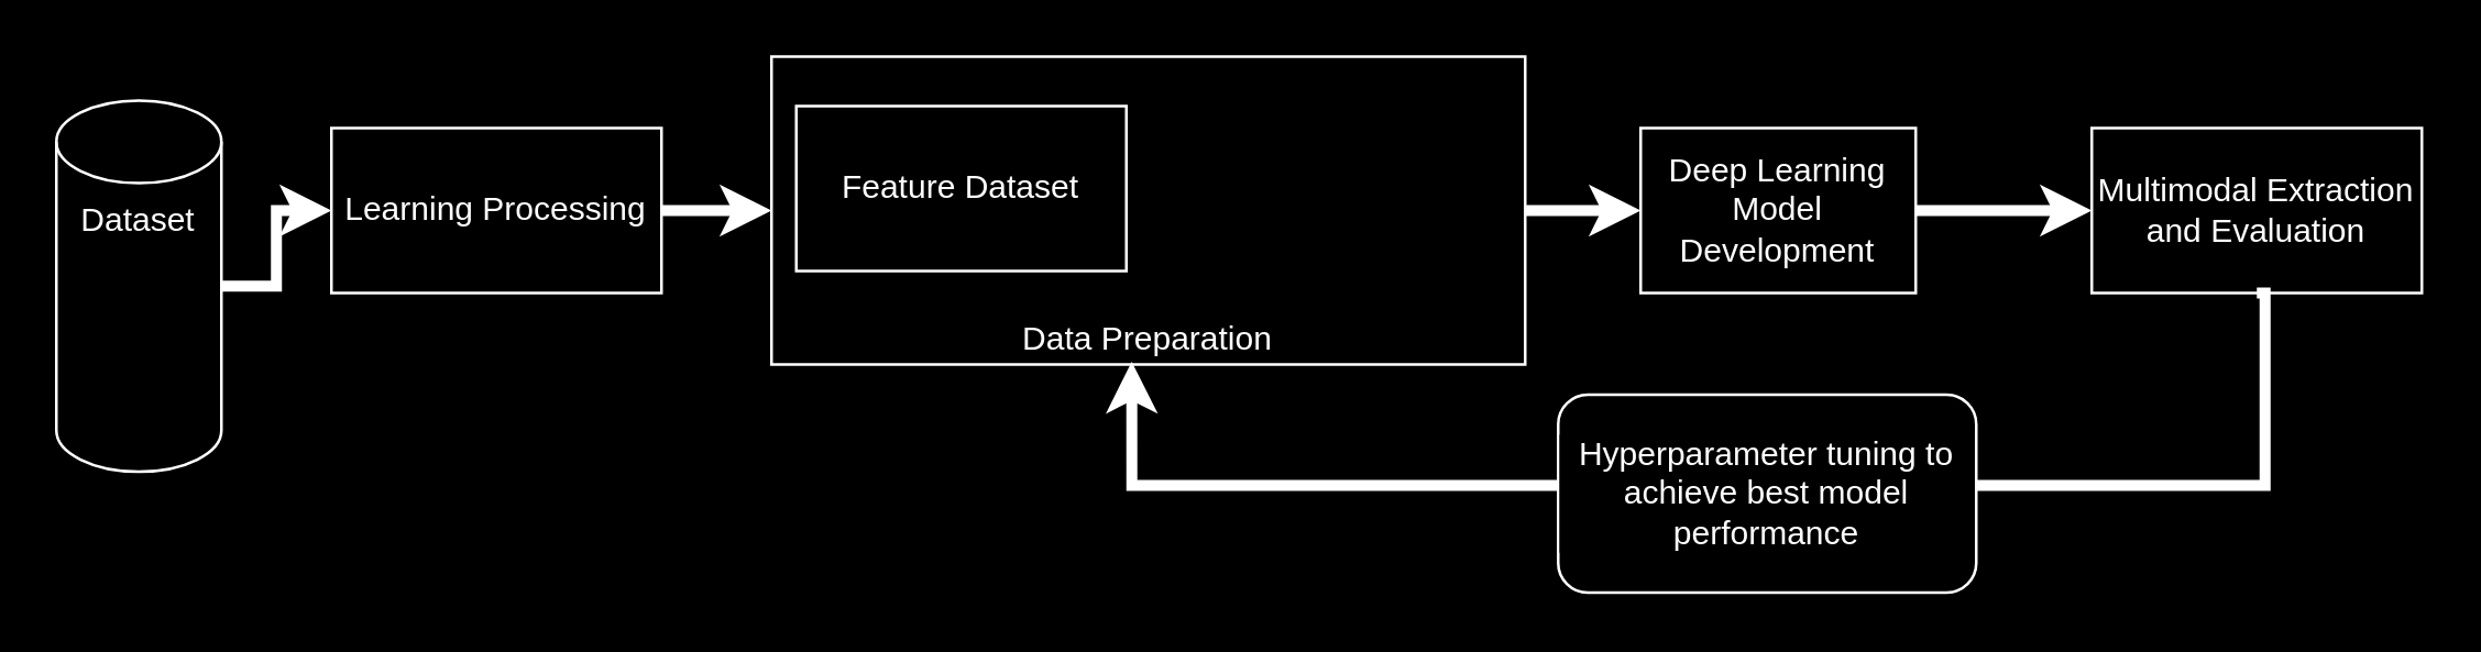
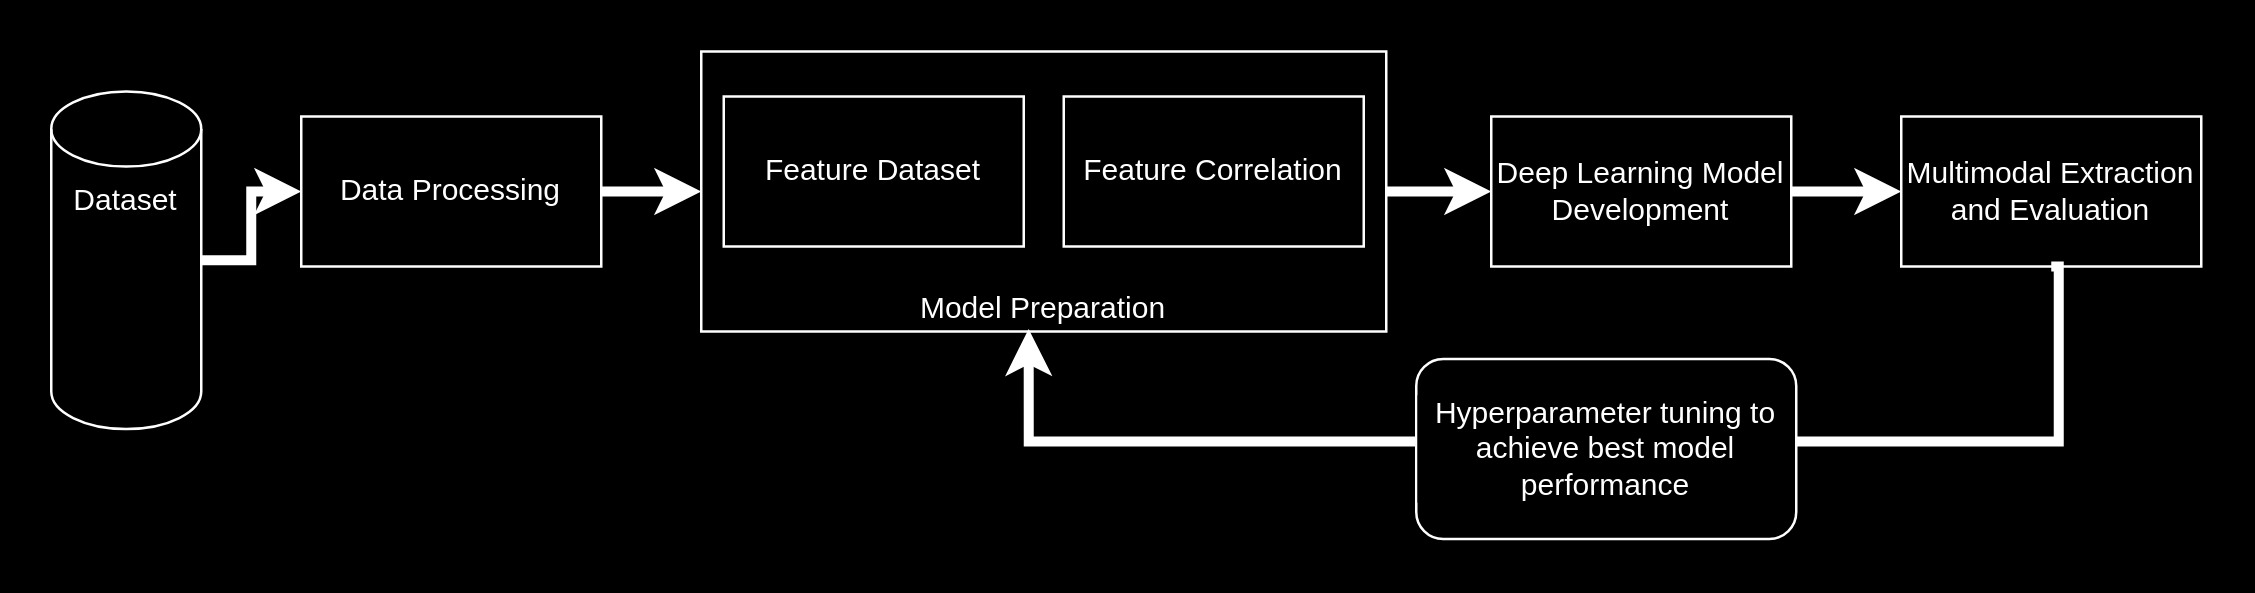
+ <mxCell id="6" value="&lt;font color=&quot;#ffffff&quot;&gt;Feature Correlation&lt;/font&gt;" style="rounded=0;whiteSpace=wrap;html=1;fillColor=none;strokeColor=#FFFFFF;" parent="1" vertex="1"><mxGeometry x="425" y="38" width="120" height="60" as="geometry" /></mxCell>
- <mxCell id="3" value="&lt;font color=&quot;#ffffff&quot;&gt;Learning Processing&lt;/font&gt;" style="rounded=0;whiteSpace=wrap;html=1;fillColor=none;strokeColor=#FFFFFF;" parent="1" vertex="1"><mxGeometry x="120" y="46" width="120" height="60" as="geometry" /></mxCell>
+ <mxCell id="3" value="&lt;font color=&quot;#ffffff&quot;&gt;Data Processing&lt;/font&gt;" style="rounded=0;whiteSpace=wrap;html=1;fillColor=none;strokeColor=#FFFFFF;" parent="1" vertex="1"><mxGeometry x="120" y="46" width="120" height="60" as="geometry" /></mxCell>
- <mxCell id="7" value="&lt;font color=&quot;#ffffff&quot;&gt;Deep Learning Model Development&lt;/font&gt;" style="rounded=0;whiteSpace=wrap;html=1;fillColor=none;strokeColor=#FFFFFF;" parent="1" vertex="1"><mxGeometry x="596" y="46" width="100" height="60" as="geometry" /></mxCell>
+ <mxCell id="7" value="&lt;font color=&quot;#ffffff&quot;&gt;Deep Learning Model Development&lt;/font&gt;" style="rounded=0;whiteSpace=wrap;html=1;fillColor=none;strokeColor=#FFFFFF;" parent="1" vertex="1"><mxGeometry x="596" y="46" width="120" height="60" as="geometry" /></mxCell>
- <mxCell id="4" value="&lt;font color=&quot;#ffffff&quot;&gt;Data Preparation&lt;/font&gt;" style="rounded=0;whiteSpace=wrap;html=1;fillColor=none;strokeColor=#FFFFFF;verticalAlign=bottom;" parent="1" vertex="1"><mxGeometry x="280" y="20" width="274" height="112" as="geometry" /></mxCell>
+ <mxCell id="4" value="&lt;font color=&quot;#ffffff&quot;&gt;Model Preparation&lt;/font&gt;" style="rounded=0;whiteSpace=wrap;html=1;fillColor=none;strokeColor=#FFFFFF;verticalAlign=bottom;" parent="1" vertex="1"><mxGeometry x="280" y="20" width="274" height="112" as="geometry" /></mxCell>
